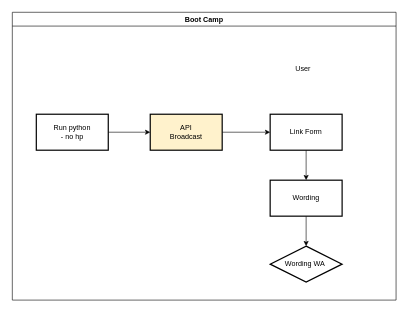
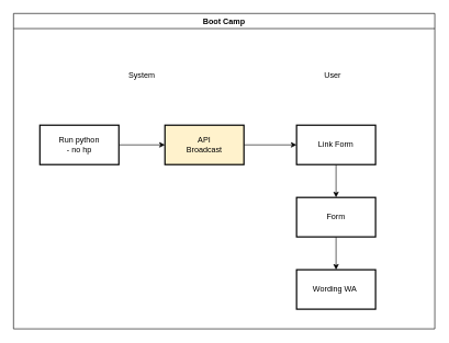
+ <mxCell id="9" value="System" style="text;html=1;align=center;verticalAlign=middle;whiteSpace=wrap;rounded=0;" parent="8" vertex="1"><mxGeometry x="40" y="80" width="310" height="30" as="geometry" /></mxCell>
- <mxCell id="12" value="Wording" style="whiteSpace=wrap;html=1;strokeWidth=2;" parent="8" vertex="1"><mxGeometry x="430" y="280" width="120" height="60" as="geometry" /></mxCell>
+ <mxCell id="12" value="Form" style="whiteSpace=wrap;html=1;strokeWidth=2;" parent="8" vertex="1"><mxGeometry x="430" y="280" width="120" height="60" as="geometry" /></mxCell>
- <mxCell id="13" value="Wording WA&amp;nbsp;" style="rhombus;whiteSpace=wrap;html=1;strokeWidth=2;" parent="8" vertex="1"><mxGeometry x="430" y="390" width="120" height="60" as="geometry" /></mxCell>
+ <mxCell id="13" value="Wording WA&amp;nbsp;" style="whiteSpace=wrap;html=1;strokeWidth=2;" parent="8" vertex="1"><mxGeometry x="430" y="390" width="120" height="60" as="geometry" /></mxCell>
